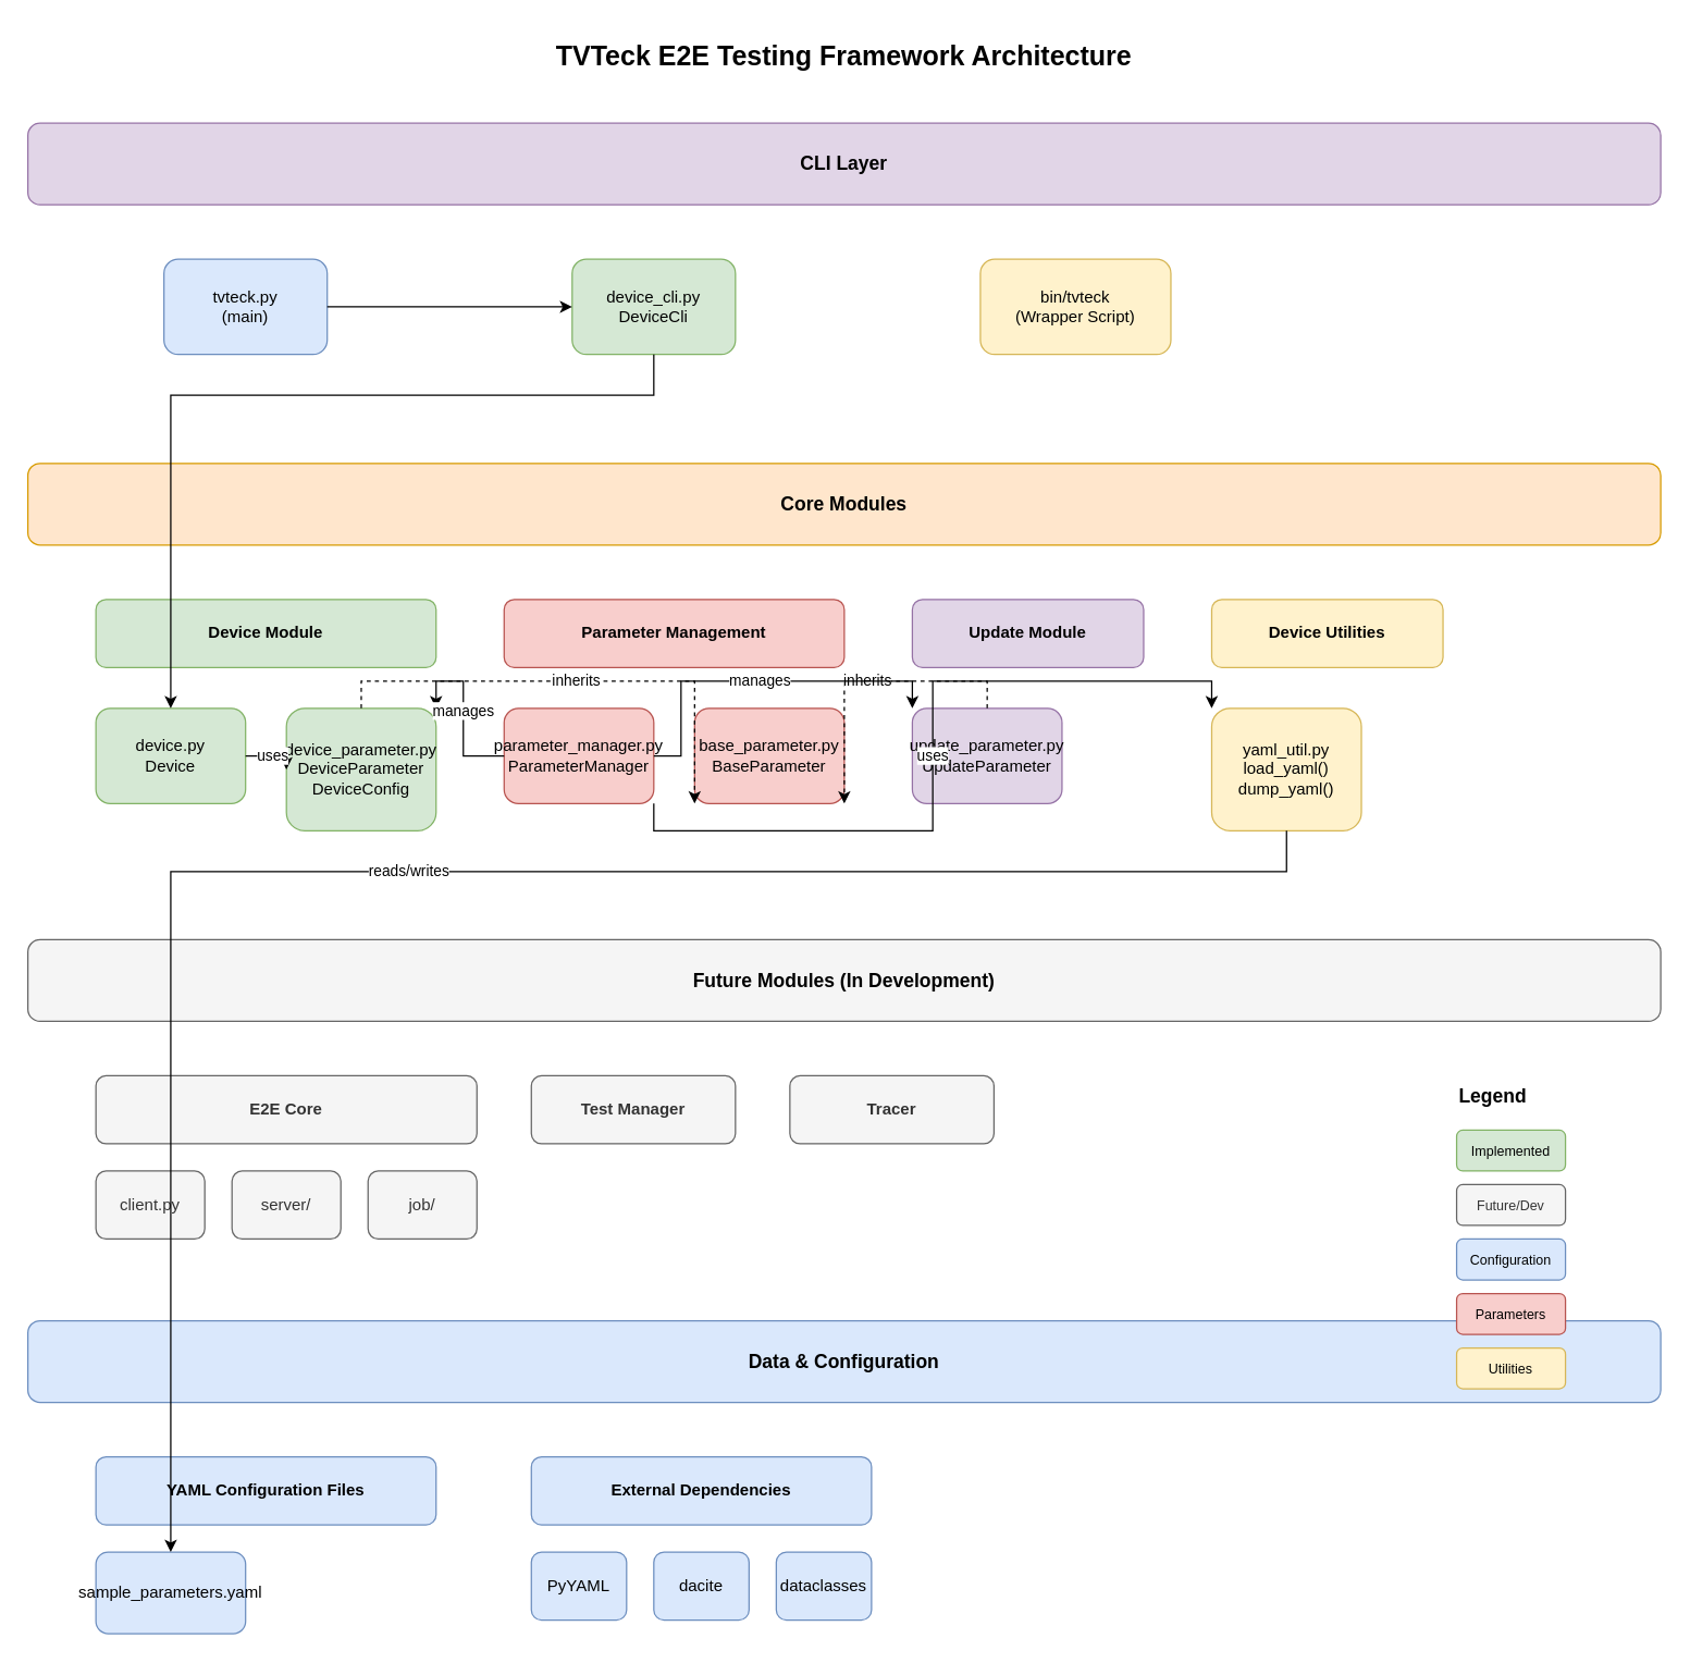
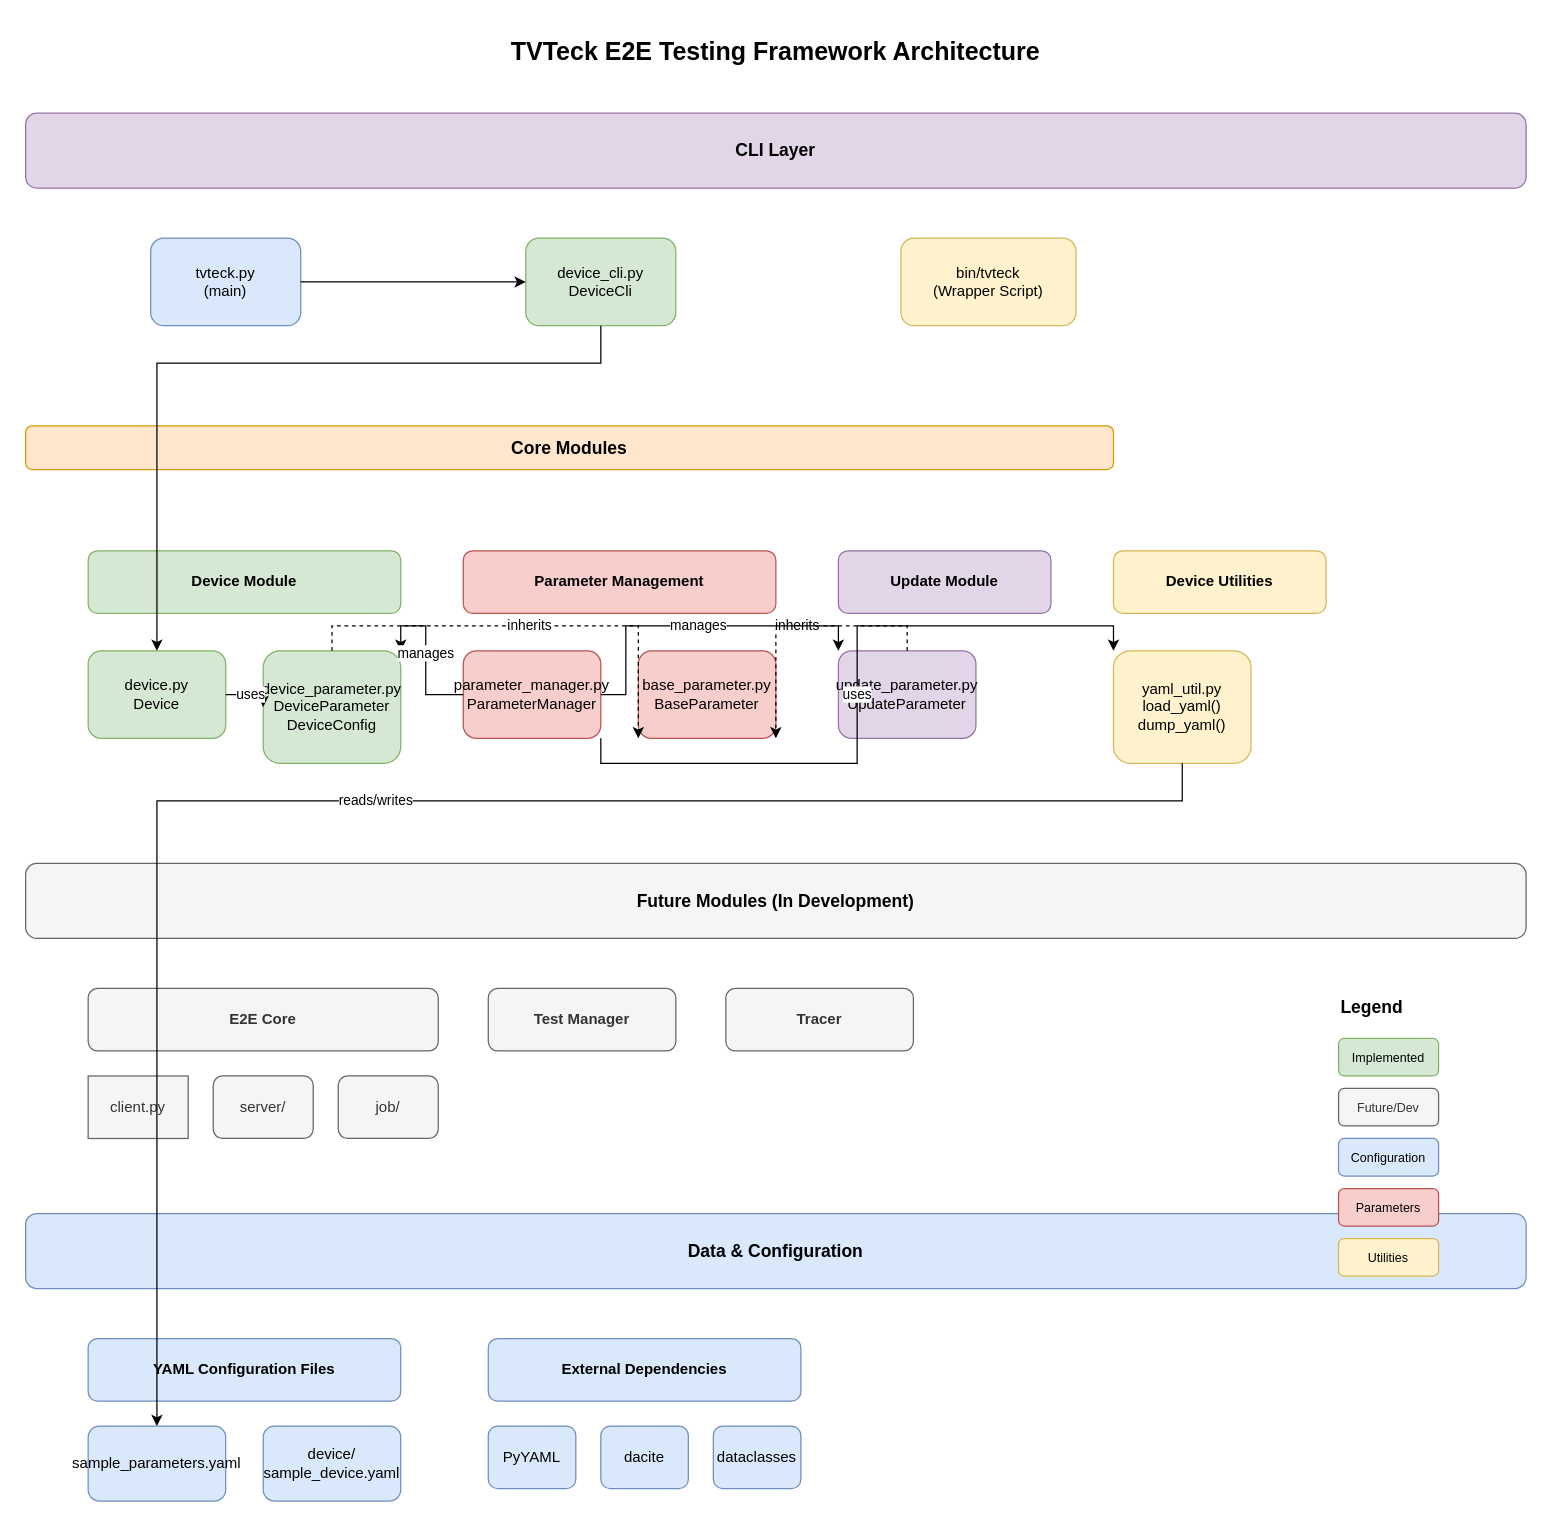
- <mxCell id="8" value="Core Modules" style="rounded=1;whiteSpace=wrap;html=1;fillColor=#ffe6cc;strokeColor=#d79b00;fontSize=14;fontStyle=1" vertex="1" parent="1"><mxGeometry x="20" y="340" width="1200" height="60" as="geometry" /></mxCell>
+ <mxCell id="8" value="Core Modules" style="rounded=1;whiteSpace=wrap;html=1;fillColor=#ffe6cc;strokeColor=#d79b00;fontSize=14;fontStyle=1" vertex="1" parent="1"><mxGeometry x="20" y="340" width="870" height="35" as="geometry" /></mxCell>
- <mxCell id="21" value="client.py" style="rounded=1;whiteSpace=wrap;html=1;fillColor=#f5f5f5;strokeColor=#666666;fontColor=#333333" vertex="1" parent="1"><mxGeometry x="70" y="860" width="80" height="50" as="geometry" /></mxCell>
+ <mxCell id="21" value="client.py" style="whiteSpace=wrap;html=1;fillColor=#f5f5f5;strokeColor=#666666;fontColor=#333333;rounded=0;" vertex="1" parent="1"><mxGeometry x="70" y="860" width="80" height="50" as="geometry" /></mxCell>
+ <mxCell id="29" value="device/&#10;sample_device.yaml" style="rounded=1;whiteSpace=wrap;html=1;fillColor=#dae8fc;strokeColor=#6c8ebf" vertex="1" parent="1"><mxGeometry x="210" y="1140" width="110" height="60" as="geometry" /></mxCell>
